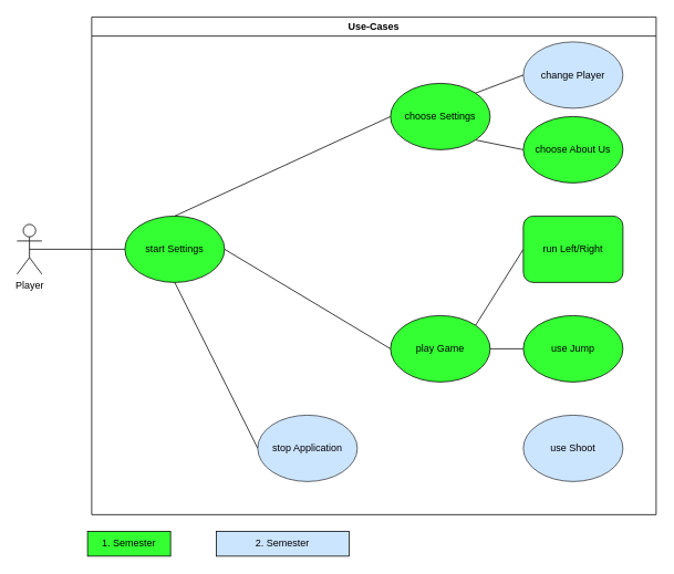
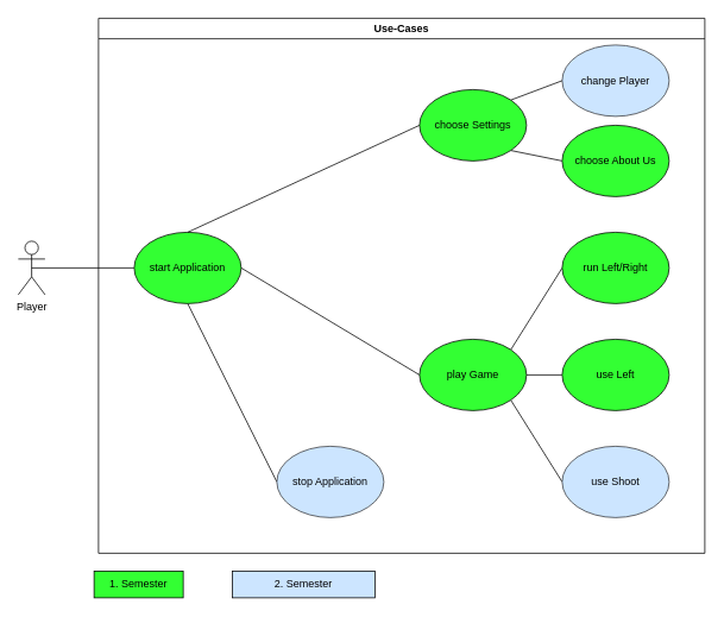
- <mxCell id="6" value="start Settings" style="ellipse;whiteSpace=wrap;html=1;fillColor=#33FF33;" vertex="1" parent="4"><mxGeometry x="40" y="240" width="120" height="80" as="geometry" /></mxCell>
+ <mxCell id="6" value="start Application" style="ellipse;whiteSpace=wrap;html=1;fillColor=#33FF33;" vertex="1" parent="4"><mxGeometry x="40" y="240" width="120" height="80" as="geometry" /></mxCell>
- <mxCell id="17" value="run Left/Right" style="whiteSpace=wrap;html=1;fillColor=#33FF33;rounded=1;" vertex="1" parent="4"><mxGeometry x="520" y="240" width="120" height="80" as="geometry" /></mxCell>
+ <mxCell id="17" value="run Left/Right" style="ellipse;whiteSpace=wrap;html=1;fillColor=#33FF33;" vertex="1" parent="4"><mxGeometry x="520" y="240" width="120" height="80" as="geometry" /></mxCell>
- <mxCell id="18" value="use Jump" style="ellipse;whiteSpace=wrap;html=1;fillColor=#33FF33;" vertex="1" parent="4"><mxGeometry x="520" y="360" width="120" height="80" as="geometry" /></mxCell>
+ <mxCell id="18" value="use Left" style="ellipse;whiteSpace=wrap;html=1;fillColor=#33FF33;" vertex="1" parent="4"><mxGeometry x="520" y="360" width="120" height="80" as="geometry" /></mxCell>
+ <mxCell id="14" style="edgeStyle=none;rounded=0;orthogonalLoop=1;jettySize=auto;html=1;exitX=1;exitY=1;exitDx=0;exitDy=0;entryX=0;entryY=0.5;entryDx=0;entryDy=0;endArrow=none;endFill=0;" edge="1" parent="4" source="15" target="19"><mxGeometry relative="1" as="geometry" /></mxCell>
